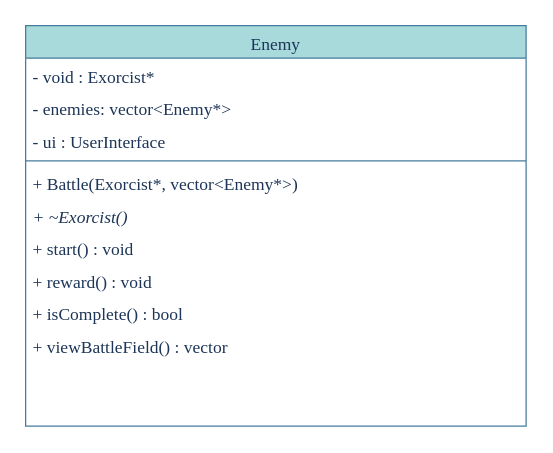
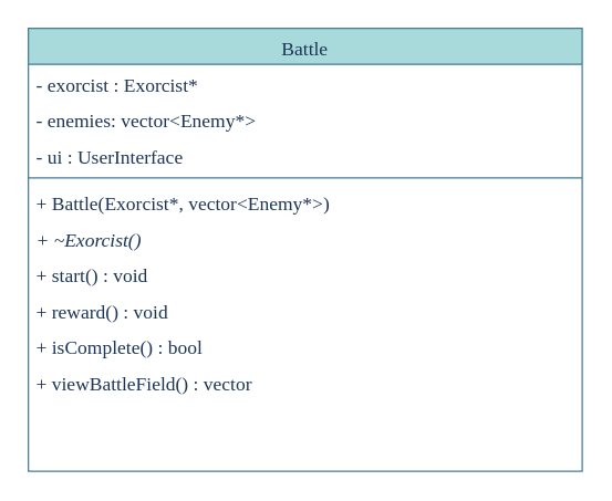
- <mxCell id="2" value="Enemy" style="swimlane;fontStyle=0;align=center;verticalAlign=top;childLayout=stackLayout;horizontal=1;startSize=26;horizontalStack=0;resizeParent=1;resizeLast=0;collapsible=1;marginBottom=0;rounded=0;shadow=0;strokeWidth=1;fontSize=14;fontFamily=Fira Code;fillColor=#A8DADC;strokeColor=#457B9D;fontColor=#1D3557;" parent="1" vertex="1"><mxGeometry x="20" y="20" width="400" height="320" as="geometry"><mxRectangle x="230" y="140" width="160" height="26" as="alternateBounds" /></mxGeometry></mxCell>
+ <mxCell id="2" value="Battle" style="swimlane;fontStyle=0;align=center;verticalAlign=top;childLayout=stackLayout;horizontal=1;startSize=26;horizontalStack=0;resizeParent=1;resizeLast=0;collapsible=1;marginBottom=0;rounded=0;shadow=0;strokeWidth=1;fontSize=14;fontFamily=Fira Code;fillColor=#A8DADC;strokeColor=#457B9D;fontColor=#1D3557;" parent="1" vertex="1"><mxGeometry x="20" y="20" width="400" height="320" as="geometry"><mxRectangle x="230" y="140" width="160" height="26" as="alternateBounds" /></mxGeometry></mxCell>
- <mxCell id="3" value="- void : Exorcist*" style="text;align=left;verticalAlign=top;spacingLeft=4;spacingRight=4;overflow=hidden;rotatable=0;points=[[0,0.5],[1,0.5]];portConstraint=eastwest;fontSize=14;fontFamily=Fira Code;fontColor=#1D3557;" parent="2" vertex="1"><mxGeometry y="26" width="400" height="26" as="geometry" /></mxCell>
+ <mxCell id="3" value="- exorcist : Exorcist*" style="text;align=left;verticalAlign=top;spacingLeft=4;spacingRight=4;overflow=hidden;rotatable=0;points=[[0,0.5],[1,0.5]];portConstraint=eastwest;fontSize=14;fontFamily=Fira Code;fontColor=#1D3557;" parent="2" vertex="1"><mxGeometry y="26" width="400" height="26" as="geometry" /></mxCell>
